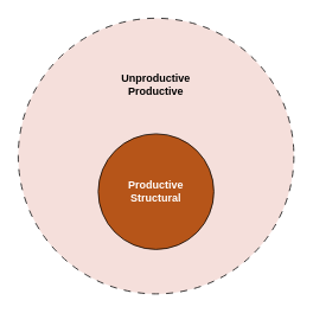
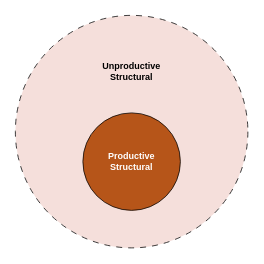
- <mxCell id="4" value="Unproductive&lt;div&gt;Productive&lt;/div&gt;" style="text;html=1;align=center;verticalAlign=middle;whiteSpace=wrap;rounded=0;fontStyle=1" vertex="1" parent="1"><mxGeometry x="145" y="80" width="60" height="30" as="geometry" /></mxCell>
+ <mxCell id="4" value="Unproductive&lt;div&gt;Structural&lt;/div&gt;" style="text;html=1;align=center;verticalAlign=middle;whiteSpace=wrap;rounded=0;fontStyle=1" vertex="1" parent="1"><mxGeometry x="145" y="80" width="60" height="30" as="geometry" /></mxCell>
